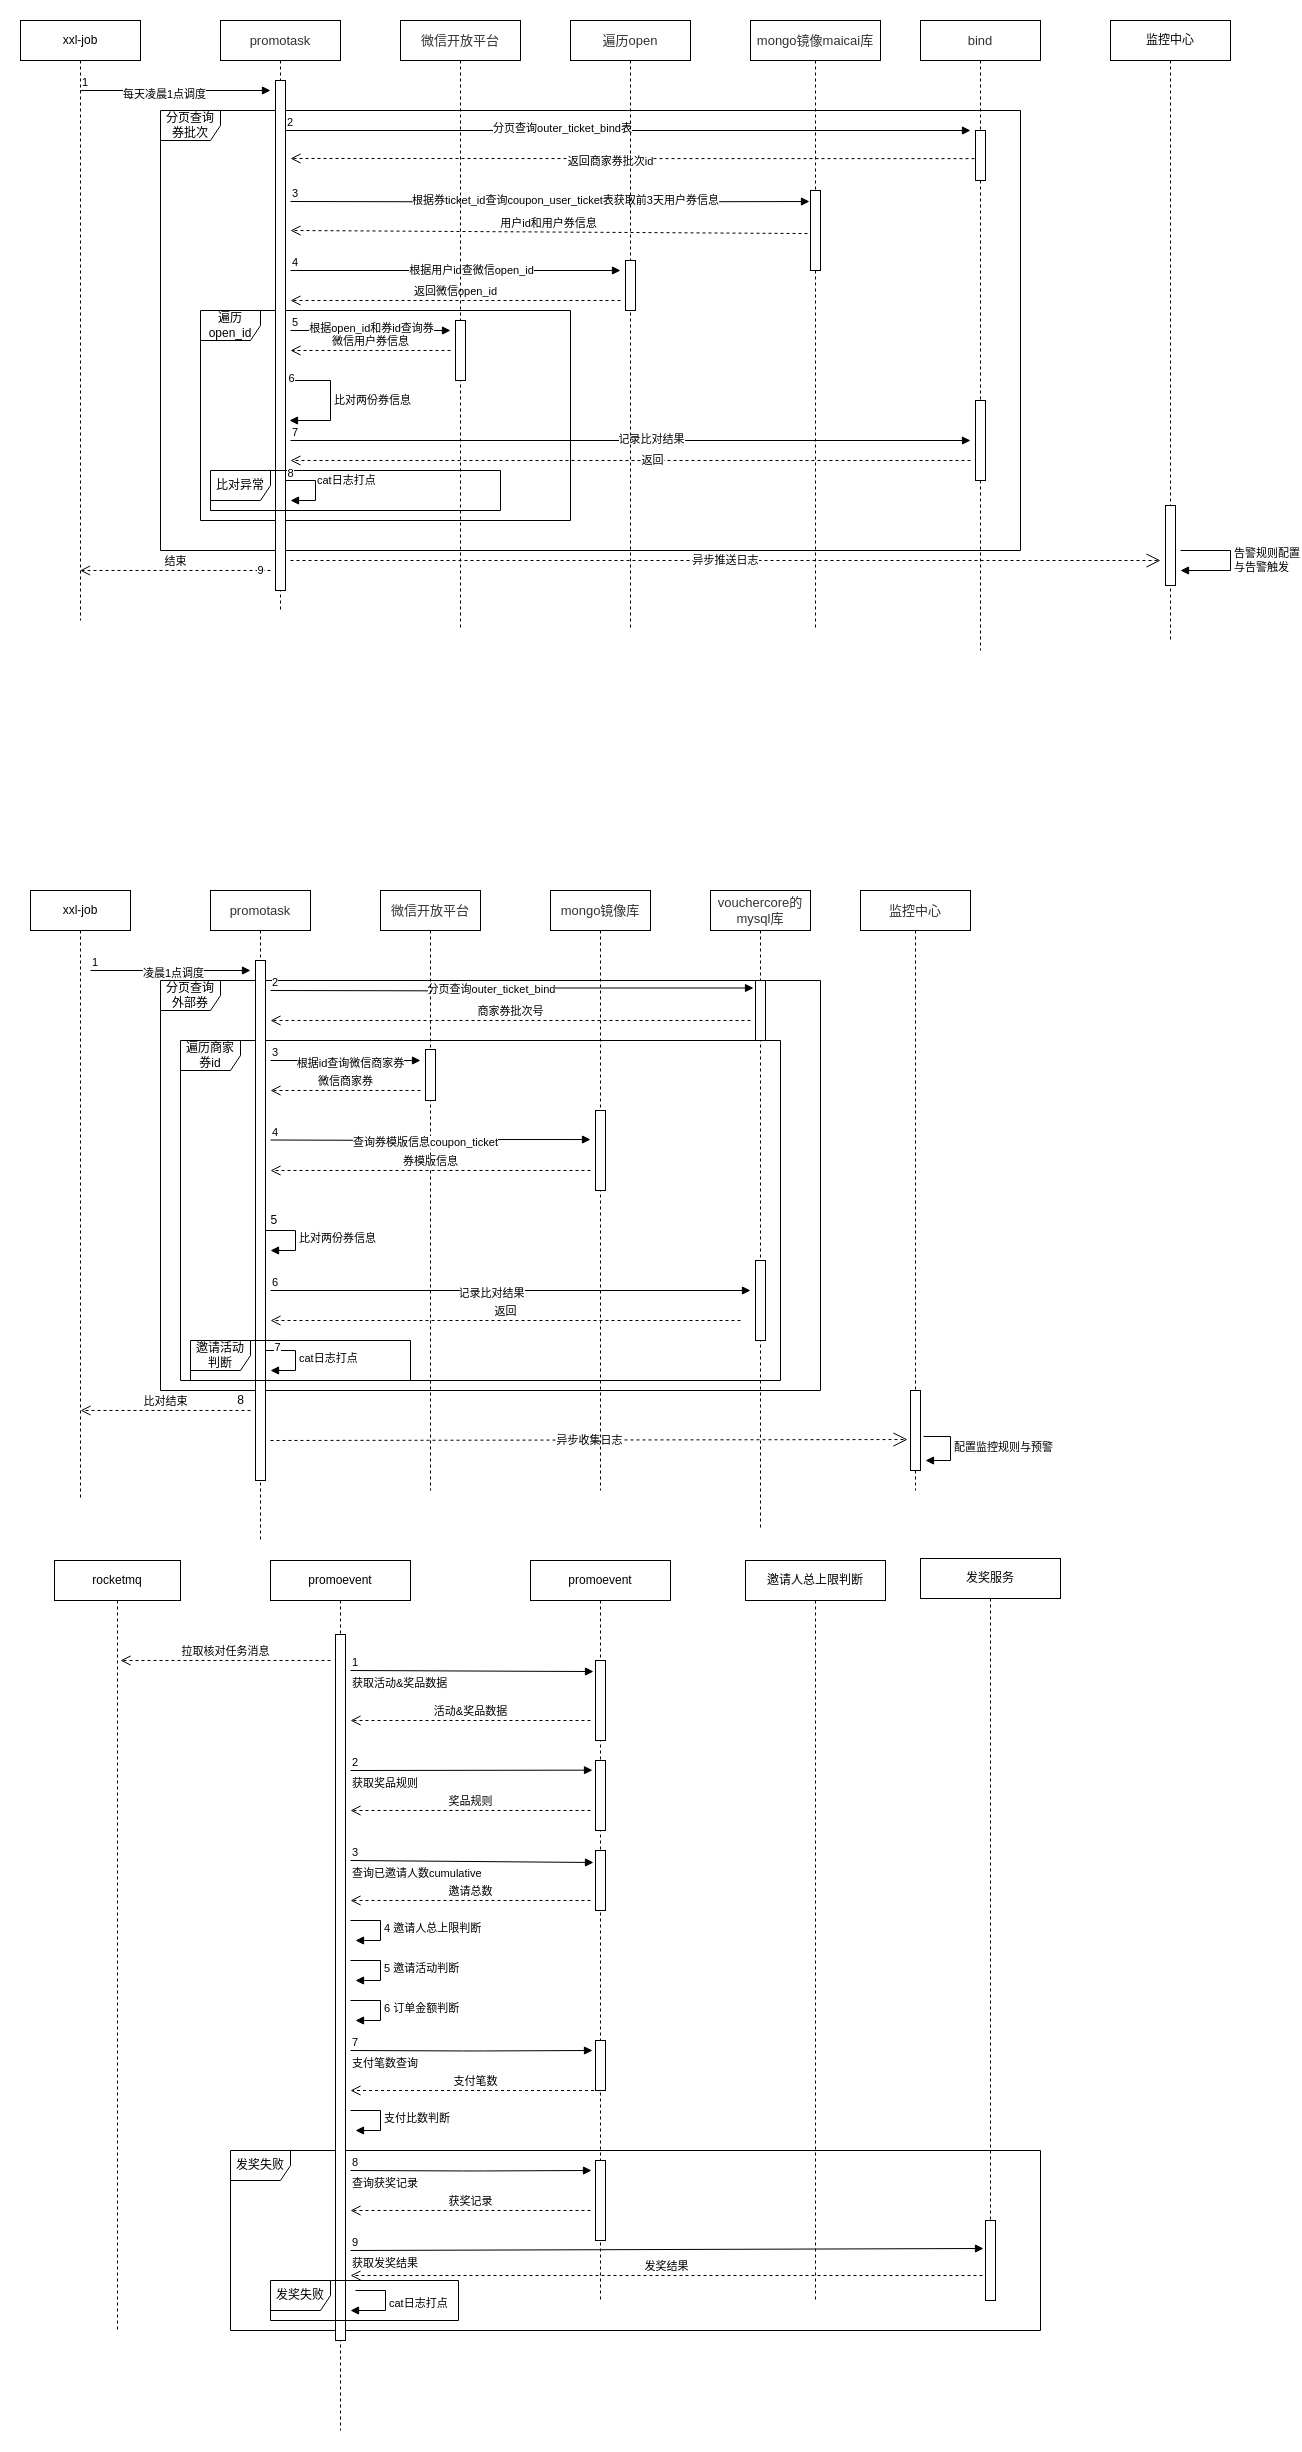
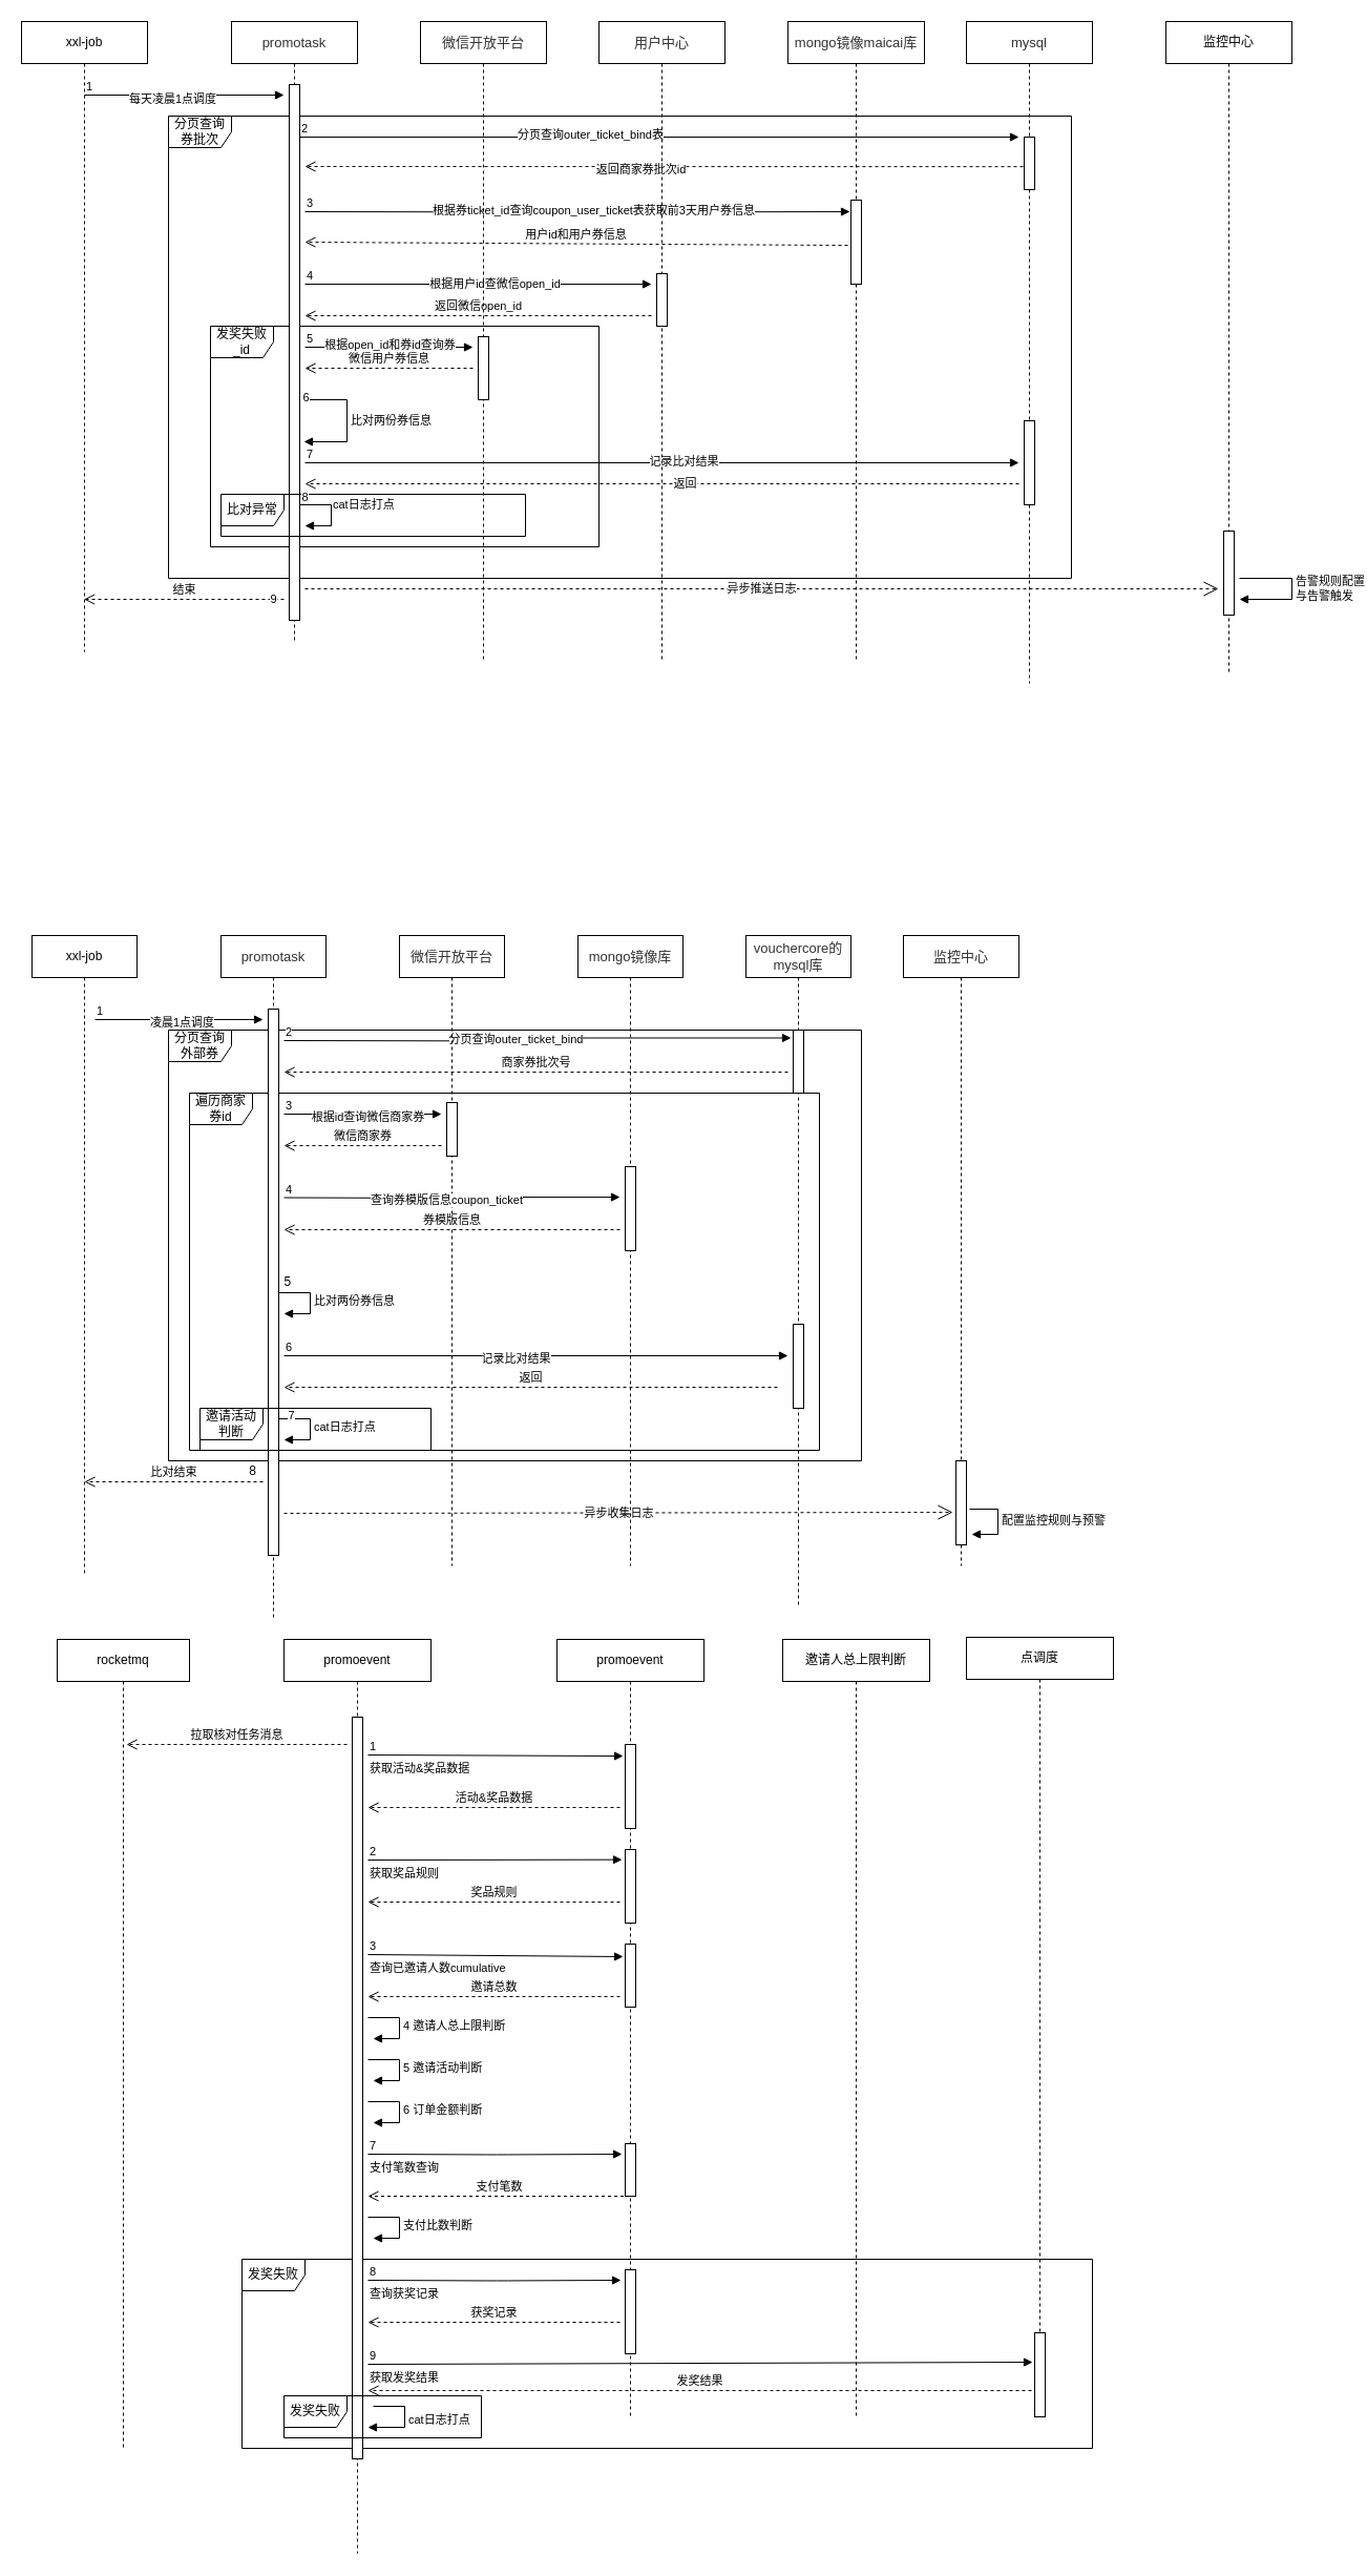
- <mxCell id="30" value="&lt;span style=&quot;color: rgb(50 , 50 , 50) ; font-size: 13px ; background-color: rgba(255 , 255 , 255 , 0.01)&quot;&gt;遍历open&lt;/span&gt;" style="shape=umlLifeline;perimeter=lifelinePerimeter;whiteSpace=wrap;html=1;container=1;collapsible=0;recursiveResize=0;outlineConnect=0;" parent="1" vertex="1"><mxGeometry x="570" y="20" width="120" height="610" as="geometry" /></mxCell>
+ <mxCell id="30" value="&lt;span style=&quot;color: rgb(50 , 50 , 50) ; font-size: 13px ; background-color: rgba(255 , 255 , 255 , 0.01)&quot;&gt;用户中心&lt;/span&gt;" style="shape=umlLifeline;perimeter=lifelinePerimeter;whiteSpace=wrap;html=1;container=1;collapsible=0;recursiveResize=0;outlineConnect=0;" parent="1" vertex="1"><mxGeometry x="570" y="20" width="120" height="610" as="geometry" /></mxCell>
- <mxCell id="36" value="&lt;span style=&quot;color: rgb(50 , 50 , 50) ; font-size: 13px ; background-color: rgba(255 , 255 , 255 , 0.01)&quot;&gt;bind&lt;/span&gt;" style="shape=umlLifeline;perimeter=lifelinePerimeter;whiteSpace=wrap;html=1;container=1;collapsible=0;recursiveResize=0;outlineConnect=0;" parent="1" vertex="1"><mxGeometry x="920" y="20" width="120" height="630" as="geometry" /></mxCell>
+ <mxCell id="36" value="&lt;span style=&quot;color: rgb(50 , 50 , 50) ; font-size: 13px ; background-color: rgba(255 , 255 , 255 , 0.01)&quot;&gt;mysql&lt;/span&gt;" style="shape=umlLifeline;perimeter=lifelinePerimeter;whiteSpace=wrap;html=1;container=1;collapsible=0;recursiveResize=0;outlineConnect=0;" parent="1" vertex="1"><mxGeometry x="920" y="20" width="120" height="630" as="geometry" /></mxCell>
- <mxCell id="6" value="遍历open_id" style="shape=umlFrame;whiteSpace=wrap;html=1;" parent="1" vertex="1"><mxGeometry x="200" y="310" width="370" height="210" as="geometry" /></mxCell>
+ <mxCell id="6" value="发奖失败_id" style="shape=umlFrame;whiteSpace=wrap;html=1;" parent="1" vertex="1"><mxGeometry x="200" y="310" width="370" height="210" as="geometry" /></mxCell>
- <mxCell id="129" value="发奖服务" style="shape=umlLifeline;perimeter=lifelinePerimeter;whiteSpace=wrap;html=1;container=1;collapsible=0;recursiveResize=0;outlineConnect=0;" vertex="1" parent="1"><mxGeometry x="920" y="1558" width="140" height="740" as="geometry" /></mxCell>
+ <mxCell id="129" value="点调度" style="shape=umlLifeline;perimeter=lifelinePerimeter;whiteSpace=wrap;html=1;container=1;collapsible=0;recursiveResize=0;outlineConnect=0;" vertex="1" parent="1"><mxGeometry x="920" y="1558" width="140" height="740" as="geometry" /></mxCell>
